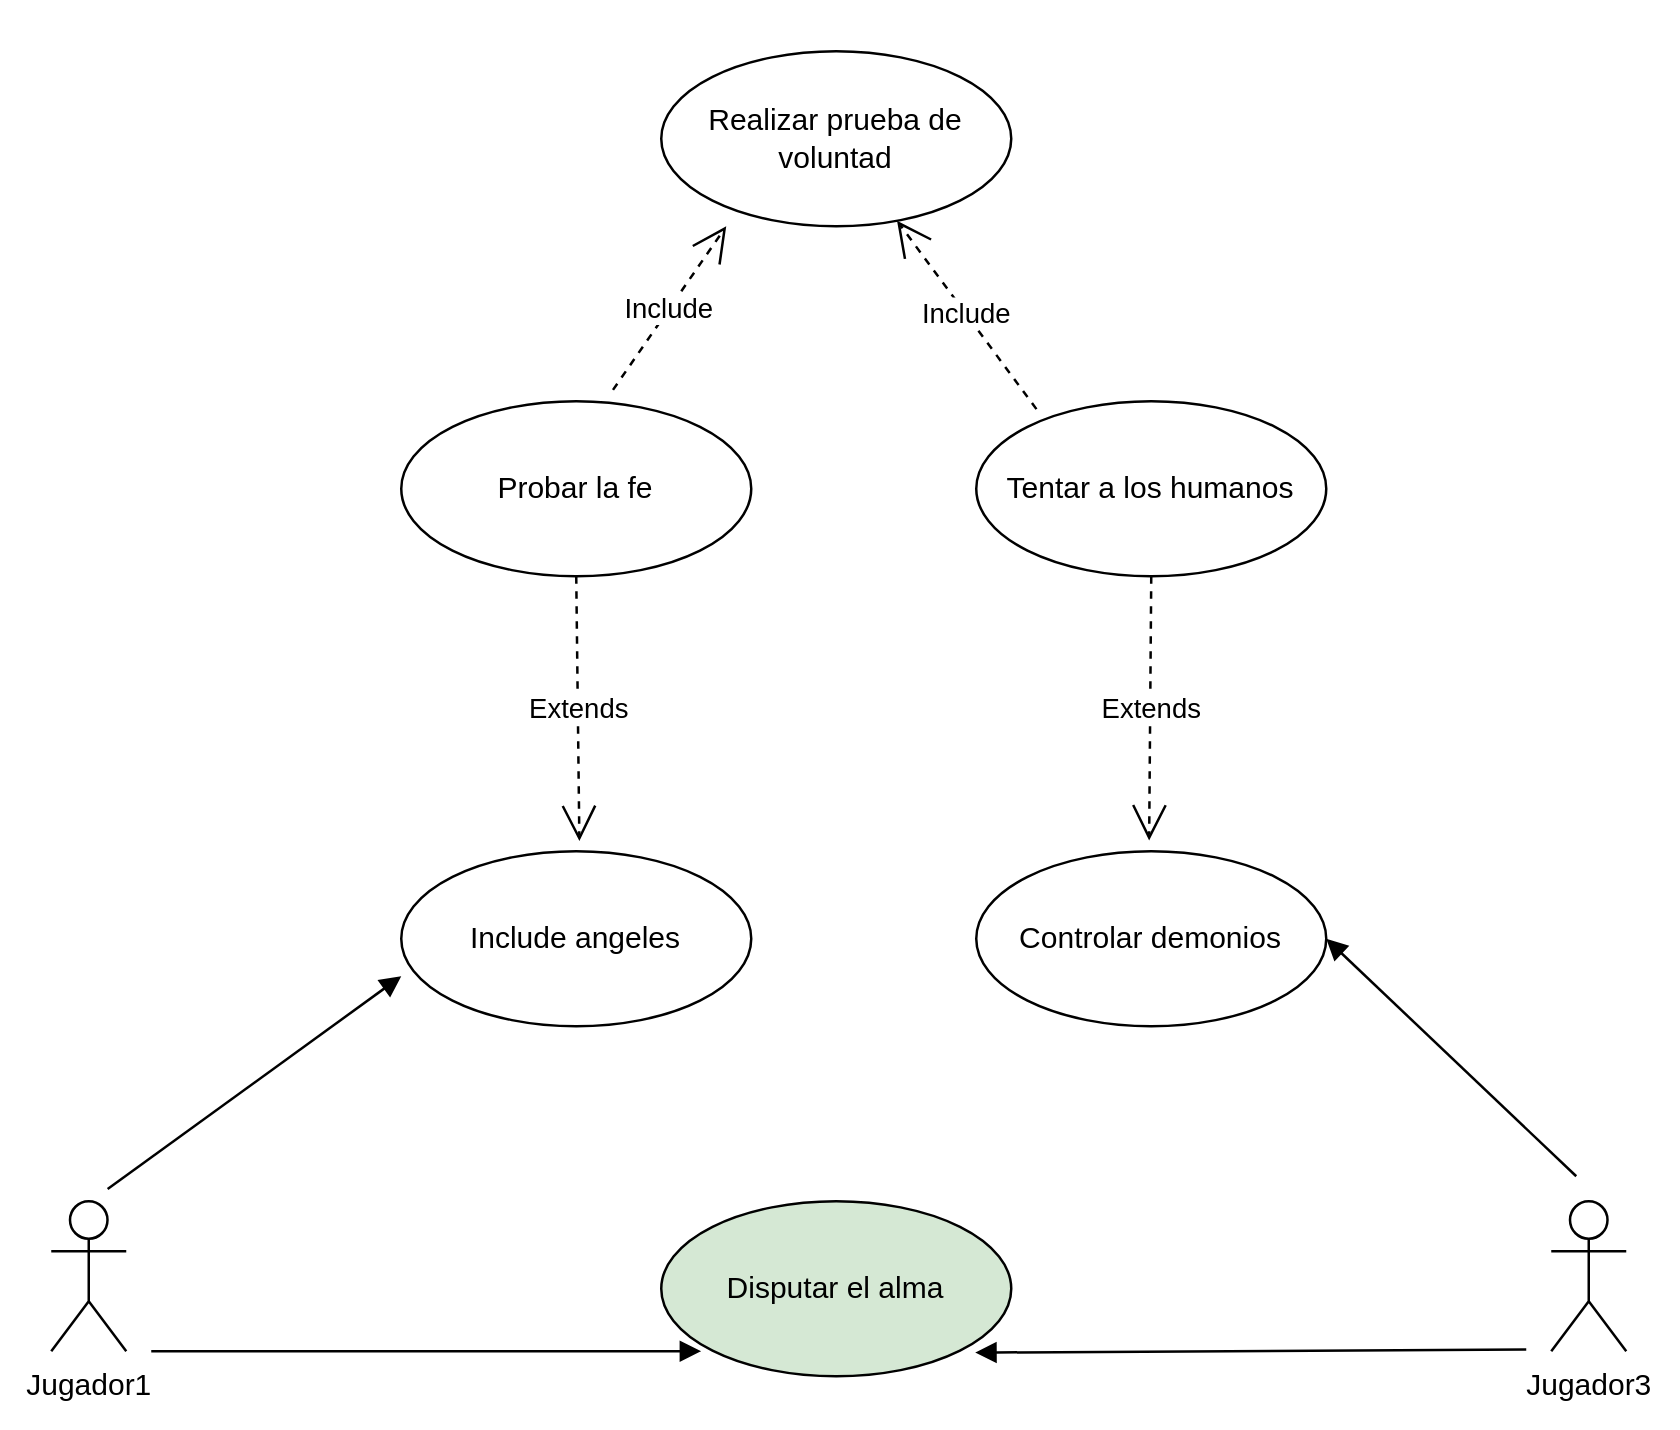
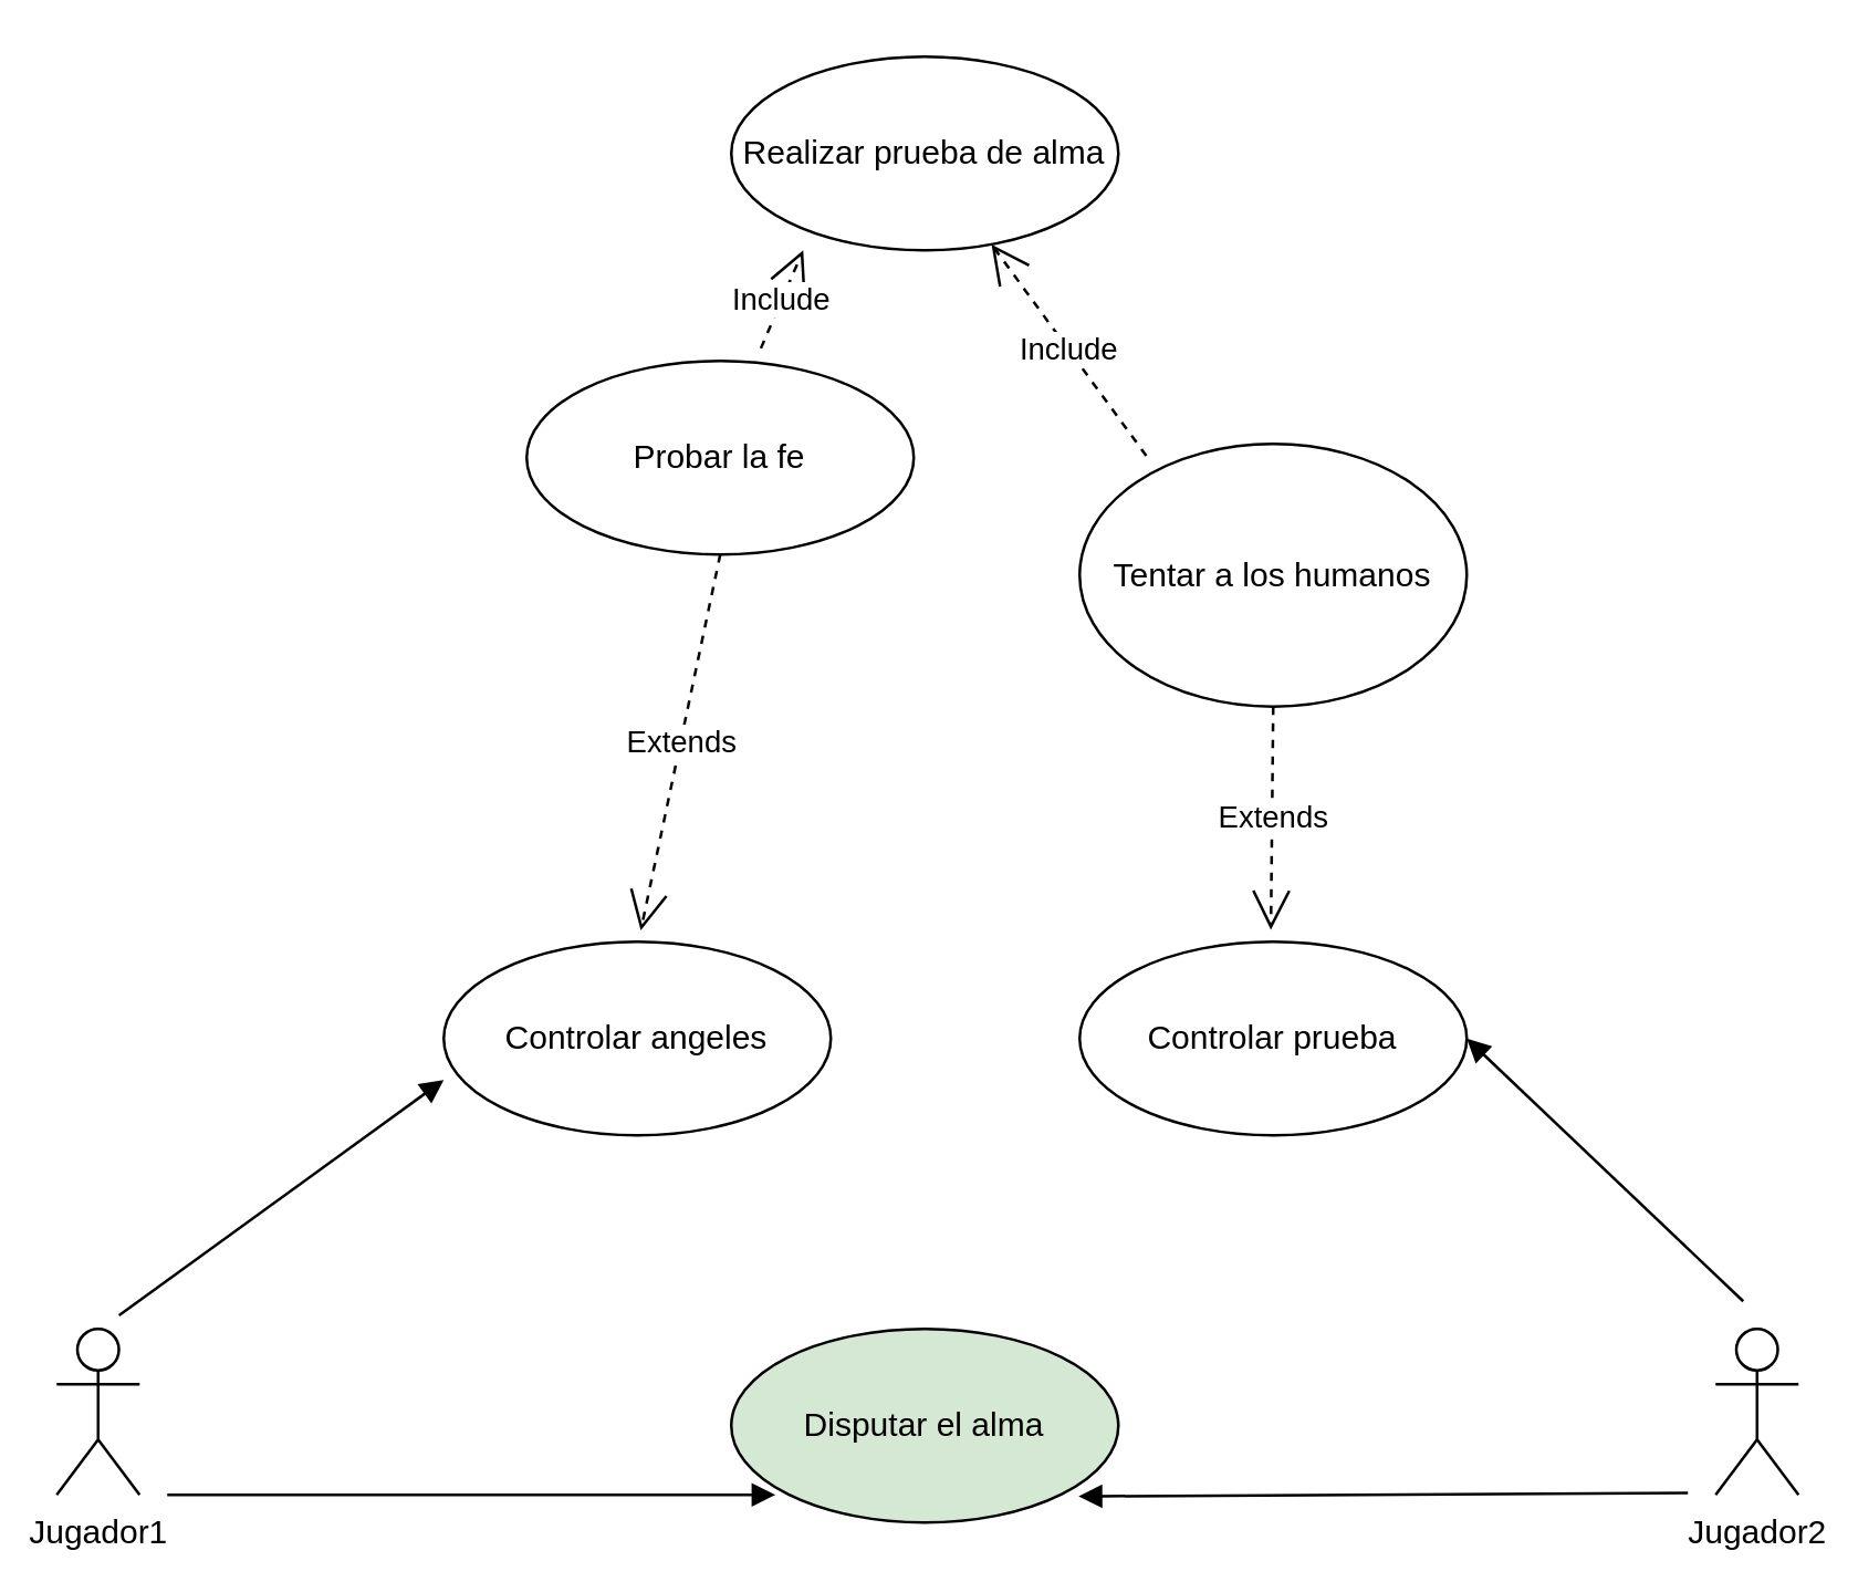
- <mxCell id="2" value="Realizar prueba de voluntad" style="ellipse;whiteSpace=wrap;html=1;" parent="1" vertex="1"><mxGeometry x="264" y="20" width="140" height="70" as="geometry" /></mxCell>
+ <mxCell id="2" value="Realizar prueba de alma" style="ellipse;whiteSpace=wrap;html=1;" parent="1" vertex="1"><mxGeometry x="264" y="20" width="140" height="70" as="geometry" /></mxCell>
- <mxCell id="3" value="Probar la fe" style="ellipse;whiteSpace=wrap;html=1;" parent="1" vertex="1"><mxGeometry x="160" y="160" width="140" height="70" as="geometry" /></mxCell>
+ <mxCell id="3" value="Probar la fe" style="ellipse;whiteSpace=wrap;html=1;" parent="1" vertex="1"><mxGeometry x="190" y="130" width="140" height="70" as="geometry" /></mxCell>
- <mxCell id="4" value="Tentar a los humanos" style="ellipse;whiteSpace=wrap;html=1;" parent="1" vertex="1"><mxGeometry x="390" y="160" width="140" height="70" as="geometry" /></mxCell>
+ <mxCell id="4" value="Tentar a los humanos" style="ellipse;whiteSpace=wrap;html=1;" parent="1" vertex="1"><mxGeometry x="390" y="160" width="140" height="95" as="geometry" /></mxCell>
- <mxCell id="5" value="Include angeles" style="ellipse;whiteSpace=wrap;html=1;" parent="1" vertex="1"><mxGeometry x="160" y="340" width="140" height="70" as="geometry" /></mxCell>
+ <mxCell id="5" value="Controlar angeles" style="ellipse;whiteSpace=wrap;html=1;" parent="1" vertex="1"><mxGeometry x="160" y="340" width="140" height="70" as="geometry" /></mxCell>
- <mxCell id="6" value="Controlar demonios" style="ellipse;whiteSpace=wrap;html=1;" parent="1" vertex="1"><mxGeometry x="390" y="340" width="140" height="70" as="geometry" /></mxCell>
+ <mxCell id="6" value="Controlar prueba" style="ellipse;whiteSpace=wrap;html=1;" parent="1" vertex="1"><mxGeometry x="390" y="340" width="140" height="70" as="geometry" /></mxCell>
- <mxCell id="8" value="Jugador3" style="shape=umlActor;verticalLabelPosition=bottom;verticalAlign=top;html=1;" parent="1" vertex="1"><mxGeometry x="620" y="480" width="30" height="60" as="geometry" /></mxCell>
+ <mxCell id="8" value="Jugador2" style="shape=umlActor;verticalLabelPosition=bottom;verticalAlign=top;html=1;" parent="1" vertex="1"><mxGeometry x="620" y="480" width="30" height="60" as="geometry" /></mxCell>
